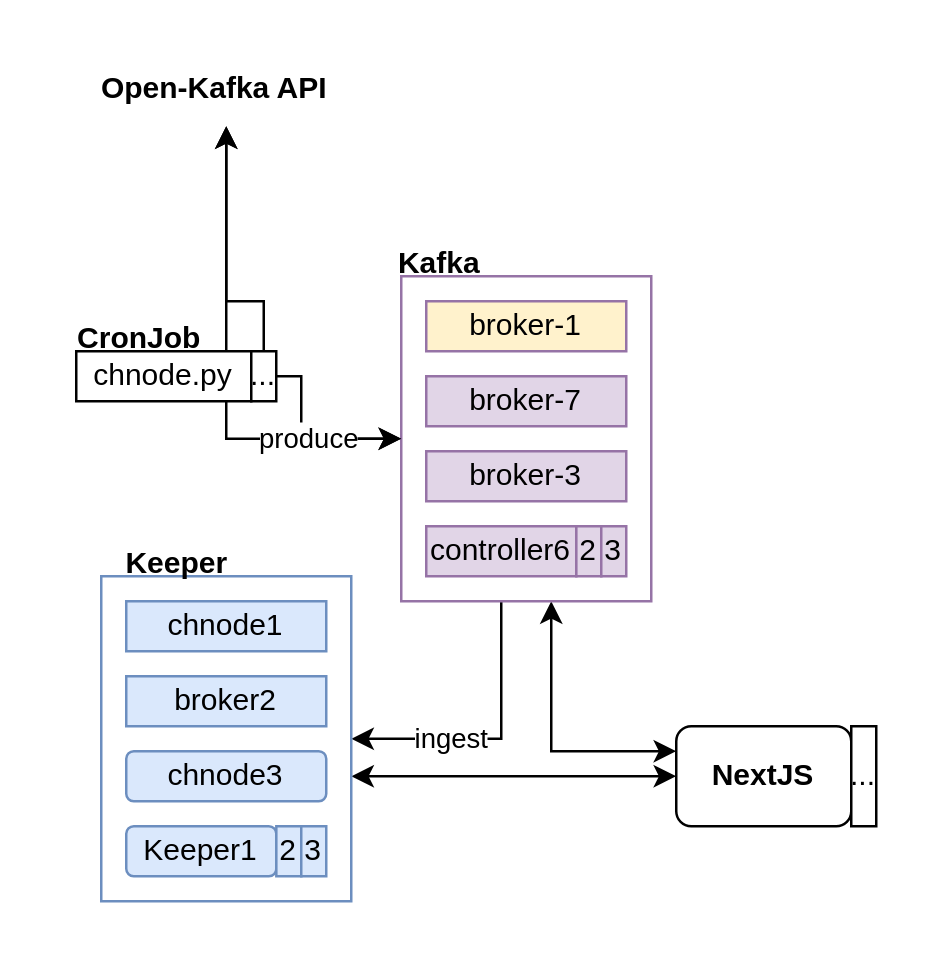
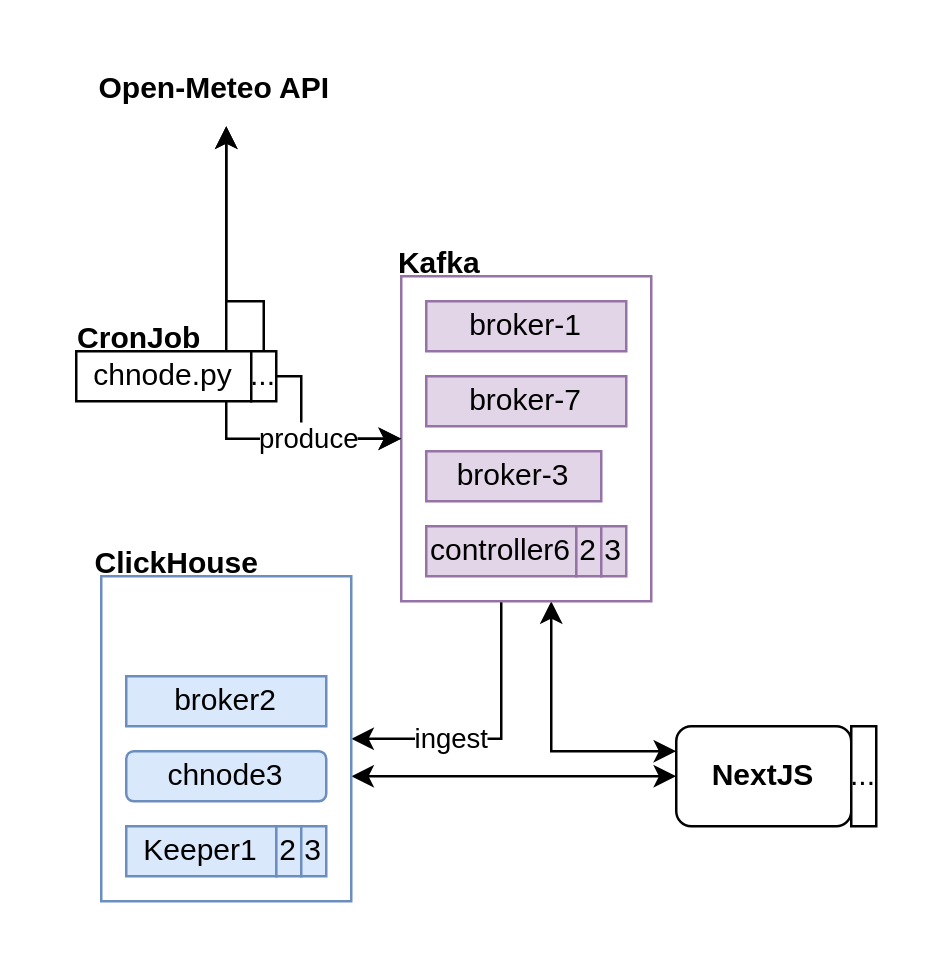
- <mxCell id="28" value="Open-Kafka API" style="text;html=1;align=center;verticalAlign=middle;resizable=0;points=[];autosize=1;strokeColor=none;fillColor=none;fontStyle=1" vertex="1" parent="1"><mxGeometry x="30" y="20" width="110" height="30" as="geometry" /></mxCell>
+ <mxCell id="28" value="Open-Meteo API" style="text;html=1;align=center;verticalAlign=middle;resizable=0;points=[];autosize=1;strokeColor=none;fillColor=none;fontStyle=1" vertex="1" parent="1"><mxGeometry x="30" y="20" width="110" height="30" as="geometry" /></mxCell>
- <mxCell id="9" value="broker-1" style="rounded=0;whiteSpace=wrap;html=1;fillColor=#fff2cc;strokeColor=#9673a6;" parent="1" vertex="1"><mxGeometry x="170" y="120" width="80" height="20" as="geometry" /></mxCell>
+ <mxCell id="9" value="broker-1" style="rounded=0;whiteSpace=wrap;html=1;fillColor=#e1d5e7;strokeColor=#9673a6;" parent="1" vertex="1"><mxGeometry x="170" y="120" width="80" height="20" as="geometry" /></mxCell>
- <mxCell id="11" value="broker-3" style="rounded=0;whiteSpace=wrap;html=1;fillColor=#e1d5e7;strokeColor=#9673a6;" parent="1" vertex="1"><mxGeometry x="170" y="180" width="80" height="20" as="geometry" /></mxCell>
+ <mxCell id="11" value="broker-3" style="rounded=0;whiteSpace=wrap;html=1;fillColor=#e1d5e7;strokeColor=#9673a6;" parent="1" vertex="1"><mxGeometry x="170" y="180" width="70" height="20" as="geometry" /></mxCell>
- <mxCell id="24" value="Keeper" style="text;html=1;align=center;verticalAlign=middle;resizable=0;points=[];autosize=1;strokeColor=none;fillColor=none;fontStyle=1" parent="1" vertex="1"><mxGeometry x="30.03" y="210" width="80" height="30" as="geometry" /></mxCell>
+ <mxCell id="24" value="ClickHouse" style="text;html=1;align=center;verticalAlign=middle;resizable=0;points=[];autosize=1;strokeColor=none;fillColor=none;fontStyle=1" parent="1" vertex="1"><mxGeometry x="30.03" y="210" width="80" height="30" as="geometry" /></mxCell>
- <mxCell id="17" value="chnode1" style="rounded=0;whiteSpace=wrap;html=1;fillColor=#dae8fc;strokeColor=#6c8ebf;" parent="1" vertex="1"><mxGeometry x="50" y="240" width="80" height="20" as="geometry" /></mxCell>
- <mxCell id="20" value="Keeper1" style="whiteSpace=wrap;html=1;fillColor=#dae8fc;strokeColor=#6c8ebf;rounded=1;" parent="1" vertex="1"><mxGeometry x="50" y="330" width="60.03" height="20" as="geometry" /></mxCell>
+ <mxCell id="20" value="Keeper1" style="rounded=0;whiteSpace=wrap;html=1;fillColor=#dae8fc;strokeColor=#6c8ebf;" parent="1" vertex="1"><mxGeometry x="50" y="330" width="60.03" height="20" as="geometry" /></mxCell>
